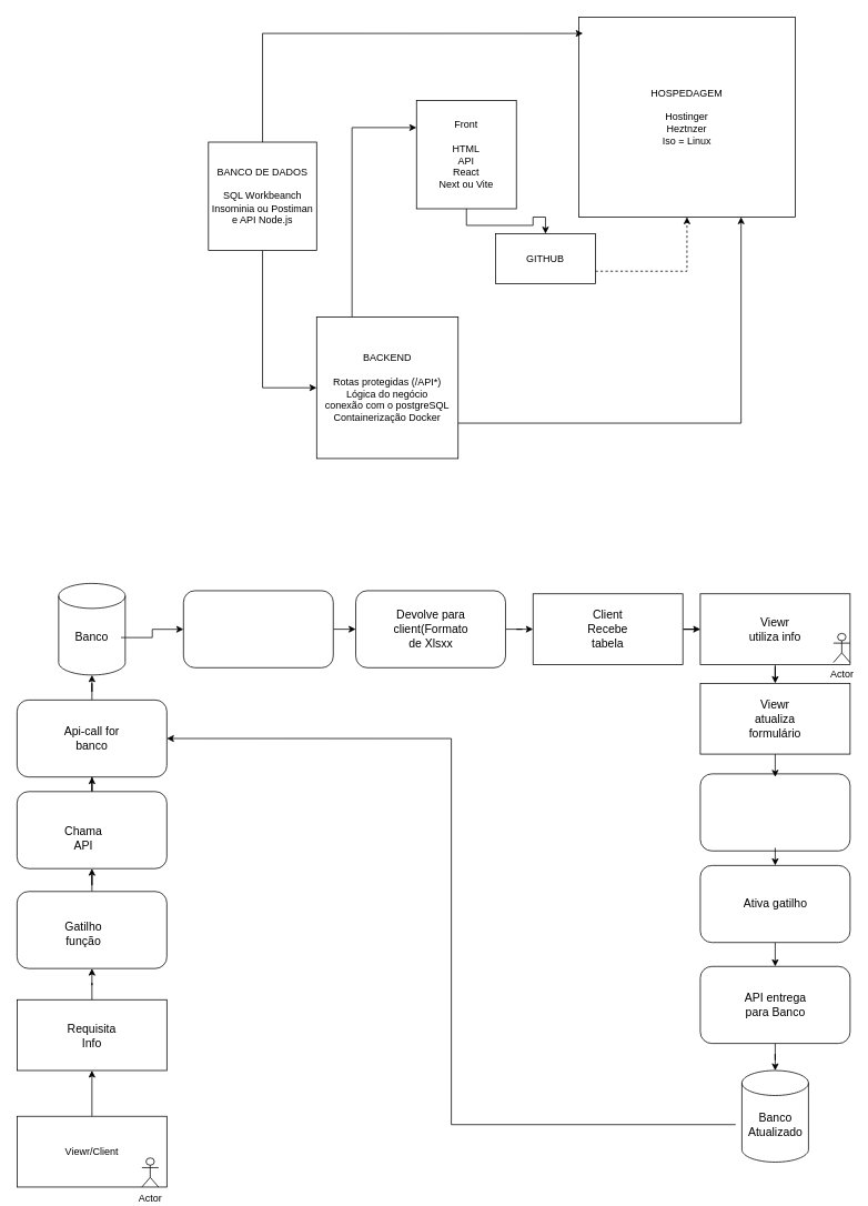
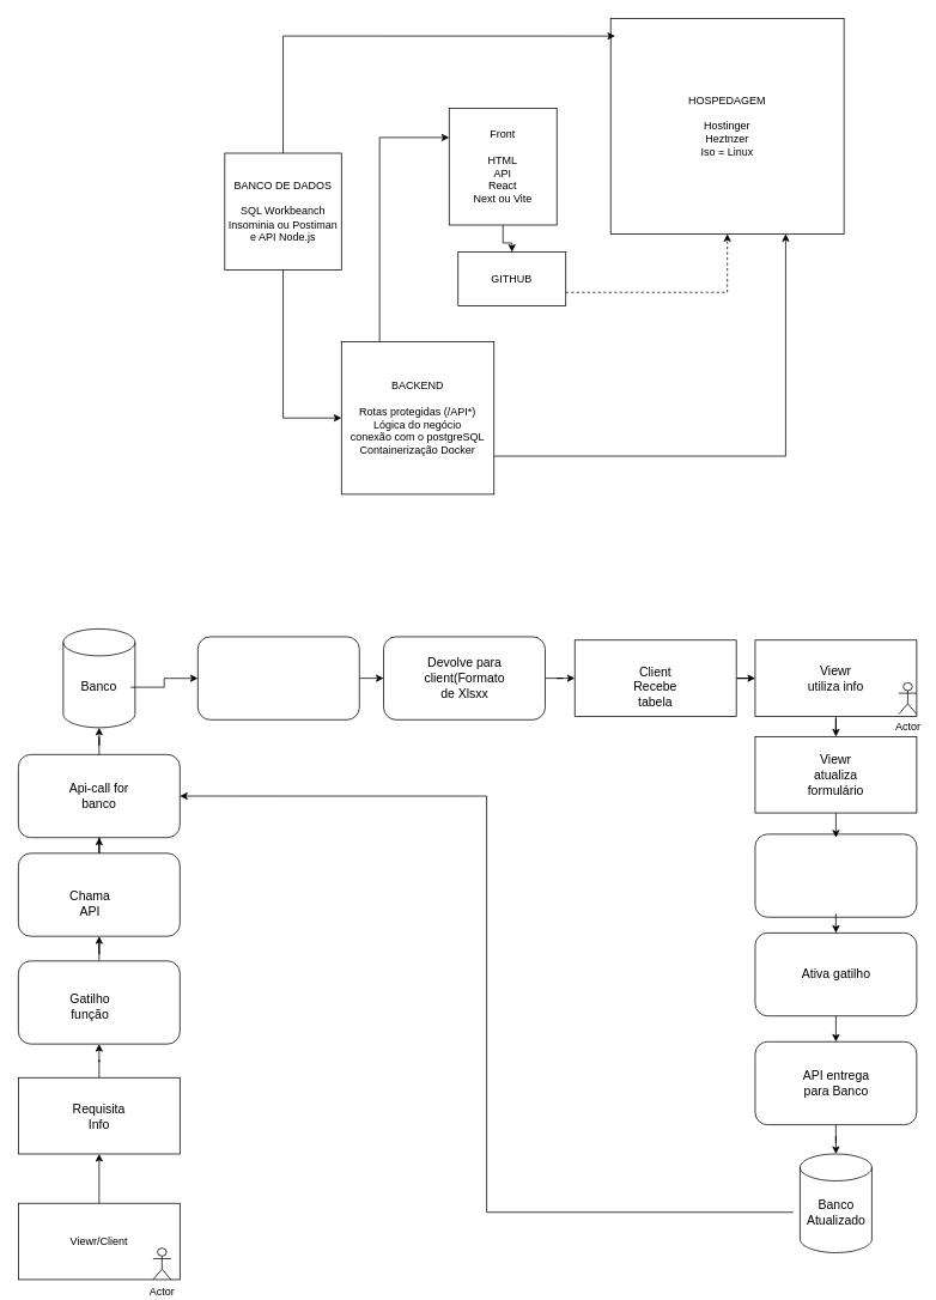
- <mxCell id="54" value="HOSPEDAGEM&lt;div&gt;&lt;br&gt;&lt;/div&gt;&lt;div&gt;Hostinger&lt;/div&gt;&lt;div&gt;Heztnzer&lt;/div&gt;&lt;div&gt;Iso = Linux&lt;/div&gt;" style="rounded=0;whiteSpace=wrap;html=1;" vertex="1" parent="1"><mxGeometry x="695" y="20" width="260" height="240" as="geometry" /></mxCell>
+ <mxCell id="54" value="HOSPEDAGEM&lt;div&gt;&lt;br&gt;&lt;/div&gt;&lt;div&gt;Hostinger&lt;/div&gt;&lt;div&gt;Heztnzer&lt;/div&gt;&lt;div&gt;Iso = Linux&lt;/div&gt;" style="rounded=0;whiteSpace=wrap;html=1;" vertex="1" parent="1"><mxGeometry x="680" y="20" width="260" height="240" as="geometry" /></mxCell>
- <mxCell id="56" value="GITHUB" style="rounded=0;whiteSpace=wrap;html=1;" vertex="1" parent="1"><mxGeometry x="595" y="280" width="120" height="60" as="geometry" /></mxCell>
+ <mxCell id="56" value="GITHUB" style="rounded=0;whiteSpace=wrap;html=1;" vertex="1" parent="1"><mxGeometry x="510" y="280" width="120" height="60" as="geometry" /></mxCell>
- <mxCell id="28" value="&lt;span style=&quot;font-size: 14px;&quot;&gt;Client Recebe tabela&lt;/span&gt;" style="text;strokeColor=none;align=center;fillColor=none;html=1;verticalAlign=middle;whiteSpace=wrap;rounded=0;" vertex="1" parent="1"><mxGeometry x="695" y="740" width="70" height="30" as="geometry" /></mxCell>
+ <mxCell id="28" value="&lt;span style=&quot;font-size: 14px;&quot;&gt;Client Recebe tabela&lt;/span&gt;" style="text;strokeColor=none;align=center;fillColor=none;html=1;verticalAlign=middle;whiteSpace=wrap;rounded=0;" vertex="1" parent="1"><mxGeometry x="695" y="750" width="70" height="30" as="geometry" /></mxCell>
